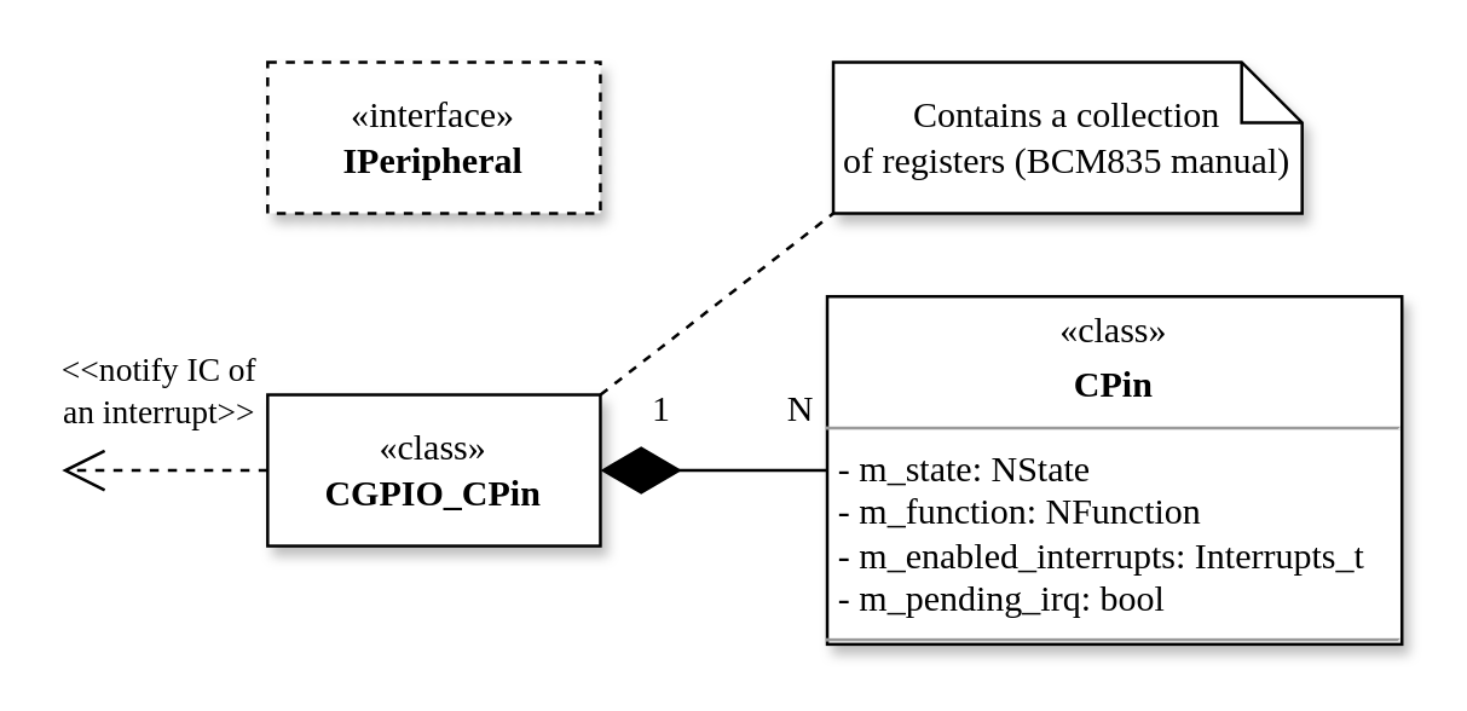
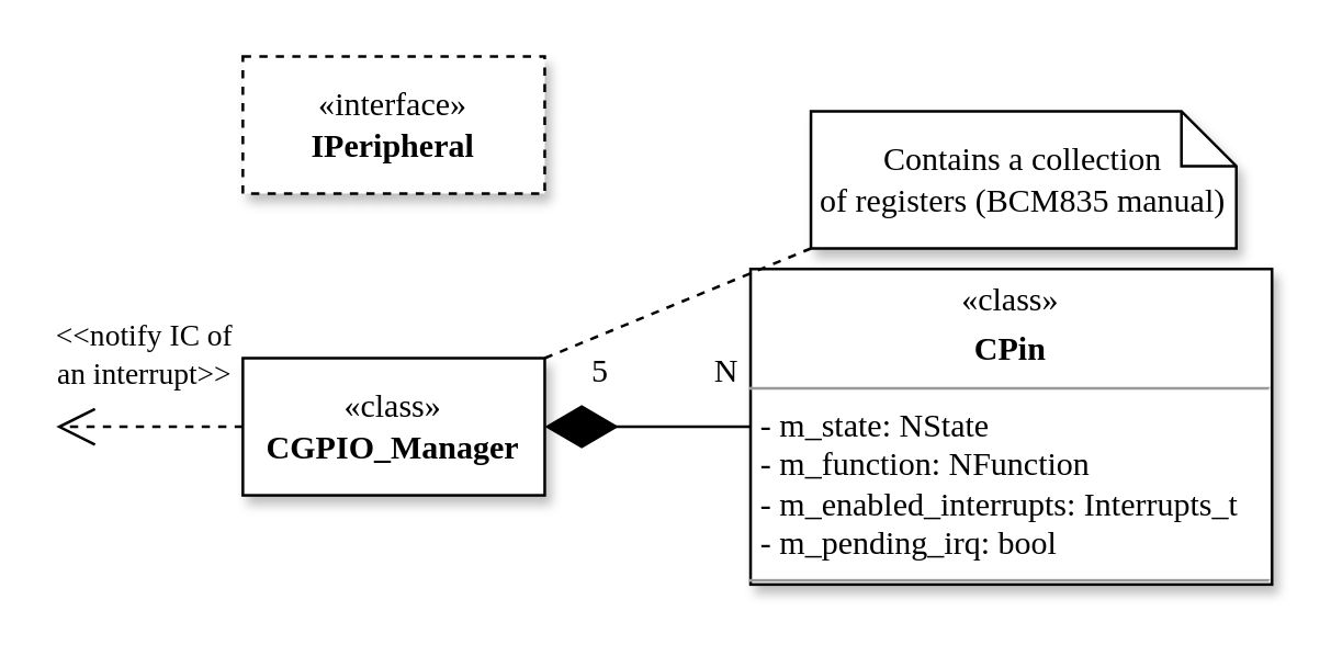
- <mxCell id="9" value="Contains a collection &lt;br&gt;of registers (BCM835 manual)" style="shape=note;size=20;whiteSpace=wrap;html=1;shadow=1;fontFamily=Computer Modern;" vertex="1" parent="1"><mxGeometry x="275" y="20" width="155" height="50" as="geometry" /></mxCell>
+ <mxCell id="9" value="Contains a collection &lt;br&gt;of registers (BCM835 manual)" style="shape=note;size=20;whiteSpace=wrap;html=1;shadow=1;fontFamily=Computer Modern;" vertex="1" parent="1"><mxGeometry x="295" y="40" width="155" height="50" as="geometry" /></mxCell>
- <mxCell id="6" value="1" style="text;html=1;strokeColor=none;fillColor=none;align=center;verticalAlign=middle;whiteSpace=wrap;rounded=0;fontFamily=Computer Modern;" vertex="1" parent="1"><mxGeometry x="210" y="130" width="17" height="10" as="geometry" /></mxCell>
+ <mxCell id="6" value="5" style="text;html=1;strokeColor=none;fillColor=none;align=center;verticalAlign=middle;whiteSpace=wrap;rounded=0;fontFamily=Computer Modern;" vertex="1" parent="1"><mxGeometry x="210" y="130" width="17" height="10" as="geometry" /></mxCell>
- <mxCell id="2" value="«class»&lt;br&gt;&lt;b&gt;CGPIO_CPin&lt;/b&gt;" style="html=1;whiteSpace=wrap;fontFamily=Computer Modern;shadow=1;" vertex="1" parent="1"><mxGeometry x="88" y="130" width="110" height="50" as="geometry" /></mxCell>
+ <mxCell id="2" value="«class»&lt;br&gt;&lt;b&gt;CGPIO_Manager&lt;/b&gt;" style="html=1;whiteSpace=wrap;fontFamily=Computer Modern;shadow=1;" vertex="1" parent="1"><mxGeometry x="88" y="130" width="110" height="50" as="geometry" /></mxCell>
